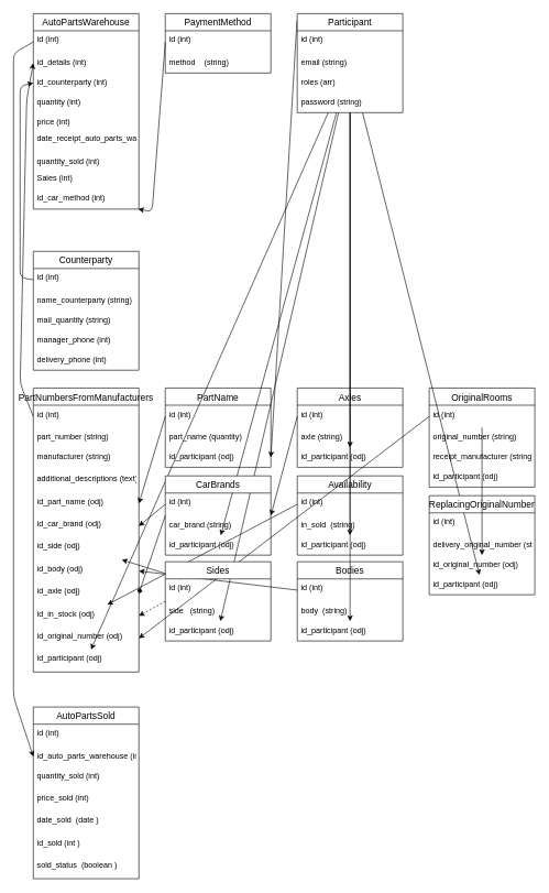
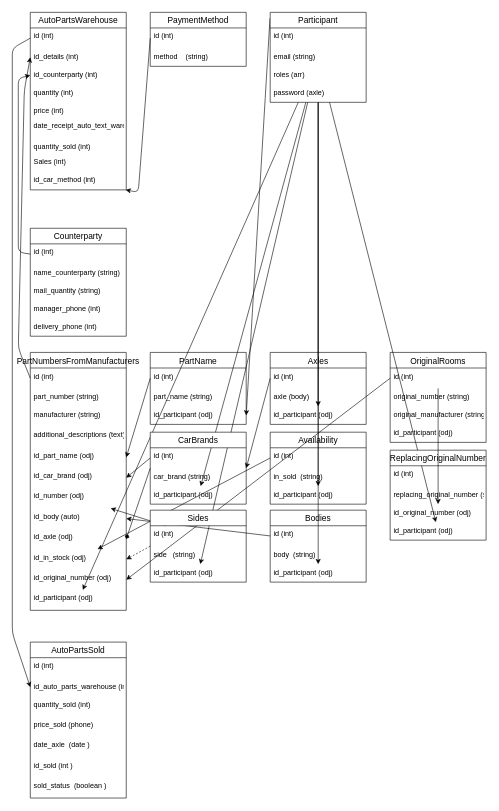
- <mxCell id="86" value="password (string)" style="text;strokeColor=none;fillColor=none;spacingLeft=4;spacingRight=4;overflow=hidden;rotatable=0;points=[[0,0.5],[1,0.5]];portConstraint=eastwest;fontSize=12;" parent="82" vertex="1"><mxGeometry y="120" width="160" height="30" as="geometry" /></mxCell>
+ <mxCell id="86" value="password (axle)" style="text;strokeColor=none;fillColor=none;spacingLeft=4;spacingRight=4;overflow=hidden;rotatable=0;points=[[0,0.5],[1,0.5]];portConstraint=eastwest;fontSize=12;" parent="82" vertex="1"><mxGeometry y="120" width="160" height="30" as="geometry" /></mxCell>
- <mxCell id="8" value="date_receipt_auto_parts_warehouse (date)" style="text;strokeColor=none;fillColor=none;spacingLeft=4;spacingRight=4;overflow=hidden;rotatable=0;points=[[0,0.5],[1,0.5]];portConstraint=eastwest;fontSize=12;" parent="2" vertex="1"><mxGeometry y="176" width="160" height="34" as="geometry" /></mxCell>
+ <mxCell id="8" value="date_receipt_auto_text_warehouse (date)" style="text;strokeColor=none;fillColor=none;spacingLeft=4;spacingRight=4;overflow=hidden;rotatable=0;points=[[0,0.5],[1,0.5]];portConstraint=eastwest;fontSize=12;" parent="2" vertex="1"><mxGeometry y="176" width="160" height="34" as="geometry" /></mxCell>
- <mxCell id="29" value="part_name (quantity)" style="text;strokeColor=none;fillColor=none;spacingLeft=4;spacingRight=4;overflow=hidden;rotatable=0;points=[[0,0.5],[1,0.5]];portConstraint=eastwest;fontSize=12;" parent="27" vertex="1"><mxGeometry y="60" width="160" height="30" as="geometry" /></mxCell>
+ <mxCell id="29" value="part_name (string)" style="text;strokeColor=none;fillColor=none;spacingLeft=4;spacingRight=4;overflow=hidden;rotatable=0;points=[[0,0.5],[1,0.5]];portConstraint=eastwest;fontSize=12;" parent="27" vertex="1"><mxGeometry y="60" width="160" height="30" as="geometry" /></mxCell>
- <mxCell id="55" value="axle (string)" style="text;strokeColor=none;fillColor=none;spacingLeft=4;spacingRight=4;overflow=hidden;rotatable=0;points=[[0,0.5],[1,0.5]];portConstraint=eastwest;fontSize=12;" parent="53" vertex="1"><mxGeometry y="60" width="160" height="30" as="geometry" /></mxCell>
+ <mxCell id="55" value="axle (body)" style="text;strokeColor=none;fillColor=none;spacingLeft=4;spacingRight=4;overflow=hidden;rotatable=0;points=[[0,0.5],[1,0.5]];portConstraint=eastwest;fontSize=12;" parent="53" vertex="1"><mxGeometry y="60" width="160" height="30" as="geometry" /></mxCell>
- <mxCell id="60" value="receipt_manufacturer (string)" style="text;strokeColor=none;fillColor=none;spacingLeft=4;spacingRight=4;overflow=hidden;rotatable=0;points=[[0,0.5],[1,0.5]];portConstraint=eastwest;fontSize=12;" parent="57" vertex="1"><mxGeometry y="90" width="160" height="30" as="geometry" /></mxCell>
+ <mxCell id="60" value="original_manufacturer (string)" style="text;strokeColor=none;fillColor=none;spacingLeft=4;spacingRight=4;overflow=hidden;rotatable=0;points=[[0,0.5],[1,0.5]];portConstraint=eastwest;fontSize=12;" parent="57" vertex="1"><mxGeometry y="90" width="160" height="30" as="geometry" /></mxCell>
- <mxCell id="99" value="delivery_original_number (string)" style="text;strokeColor=none;fillColor=none;spacingLeft=4;spacingRight=4;overflow=hidden;rotatable=0;points=[[0,0.5],[1,0.5]];portConstraint=eastwest;fontSize=12;" parent="97" vertex="1"><mxGeometry y="60" width="160" height="30" as="geometry" /></mxCell>
+ <mxCell id="99" value="replacing_original_number (string)" style="text;strokeColor=none;fillColor=none;spacingLeft=4;spacingRight=4;overflow=hidden;rotatable=0;points=[[0,0.5],[1,0.5]];portConstraint=eastwest;fontSize=12;" parent="97" vertex="1"><mxGeometry y="60" width="160" height="30" as="geometry" /></mxCell>
- <mxCell id="42" value="id_side (odj)" style="text;spacingLeft=4;spacingRight=4;overflow=hidden;rotatable=0;points=[[0,0.5],[1,0.5]];portConstraint=eastwest;fontSize=12;" parent="35" vertex="1"><mxGeometry y="226" width="160" height="34" as="geometry" /></mxCell>
+ <mxCell id="42" value="id_number (odj)" style="text;spacingLeft=4;spacingRight=4;overflow=hidden;rotatable=0;points=[[0,0.5],[1,0.5]];portConstraint=eastwest;fontSize=12;" parent="35" vertex="1"><mxGeometry y="226" width="160" height="34" as="geometry" /></mxCell>
- <mxCell id="43" value="id_body (odj)" style="text;spacingLeft=4;spacingRight=4;overflow=hidden;rotatable=0;points=[[0,0.5],[1,0.5]];portConstraint=eastwest;fontSize=12;" parent="35" vertex="1"><mxGeometry y="260" width="160" height="34" as="geometry" /></mxCell>
+ <mxCell id="43" value="id_body (auto)" style="text;spacingLeft=4;spacingRight=4;overflow=hidden;rotatable=0;points=[[0,0.5],[1,0.5]];portConstraint=eastwest;fontSize=12;" parent="35" vertex="1"><mxGeometry y="260" width="160" height="34" as="geometry" /></mxCell>
- <mxCell id="22" value="price_sold (int)" style="text;strokeColor=none;fillColor=none;spacingLeft=4;spacingRight=4;overflow=hidden;rotatable=0;points=[[0,0.5],[1,0.5]];portConstraint=eastwest;fontSize=12;" parent="18" vertex="1"><mxGeometry y="124" width="160" height="34" as="geometry" /></mxCell>
+ <mxCell id="22" value="price_sold (phone)" style="text;strokeColor=none;fillColor=none;spacingLeft=4;spacingRight=4;overflow=hidden;rotatable=0;points=[[0,0.5],[1,0.5]];portConstraint=eastwest;fontSize=12;" parent="18" vertex="1"><mxGeometry y="124" width="160" height="34" as="geometry" /></mxCell>
- <mxCell id="23" value="date_sold  (date )" style="text;strokeColor=none;fillColor=none;spacingLeft=4;spacingRight=4;overflow=hidden;rotatable=0;points=[[0,0.5],[1,0.5]];portConstraint=eastwest;fontSize=12;" parent="18" vertex="1"><mxGeometry y="158" width="160" height="34" as="geometry" /></mxCell>
+ <mxCell id="23" value="date_axle  (date )" style="text;strokeColor=none;fillColor=none;spacingLeft=4;spacingRight=4;overflow=hidden;rotatable=0;points=[[0,0.5],[1,0.5]];portConstraint=eastwest;fontSize=12;" parent="18" vertex="1"><mxGeometry y="158" width="160" height="34" as="geometry" /></mxCell>
